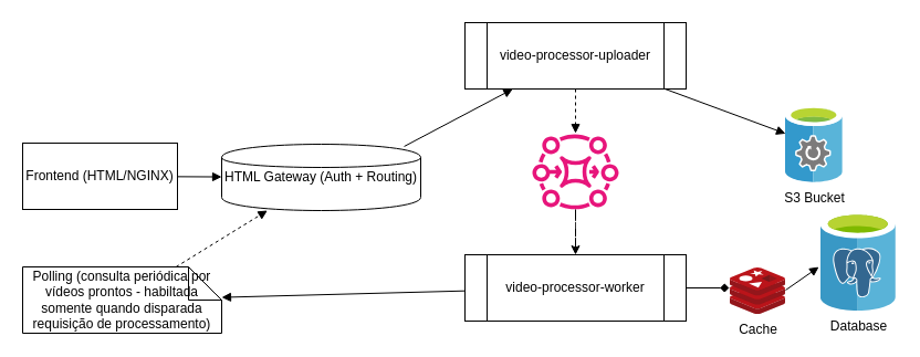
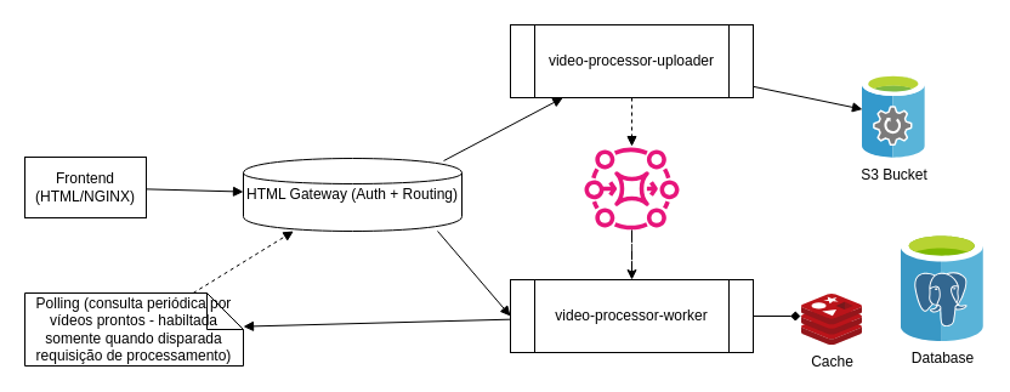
- <mxCell id="17" value="S3 Bucket" style="image;sketch=0;aspect=fixed;html=1;points=[];align=center;fontSize=12;image=img/lib/mscae/StorSimple_Data_Managers.svg;" vertex="1" parent="1"><mxGeometry x="710" y="95" width="51.8" height="70" as="geometry" /></mxCell>
+ <mxCell id="17" value="S3 Bucket" style="image;sketch=0;aspect=fixed;html=1;points=[];align=center;fontSize=12;image=img/lib/mscae/StorSimple_Data_Managers.svg;" vertex="1" parent="1"><mxGeometry x="710" y="60" width="51.8" height="70" as="geometry" /></mxCell>
- <mxCell id="2" value="Frontend (HTML/NGINX)" style="shape=html;whiteSpace=wrap;html=1;" parent="1" vertex="1"><mxGeometry x="20" y="129" width="140" height="60" as="geometry" /></mxCell>
+ <mxCell id="2" value="Frontend (HTML/NGINX)" style="shape=html;whiteSpace=wrap;html=1;" parent="1" vertex="1"><mxGeometry x="20" y="129" width="100" height="50" as="geometry" /></mxCell>
+ <mxCell id="14" style="endArrow=block;html=1;exitX=0.889;exitY=1;exitDx=0;exitDy=0;entryX=0;entryY=0.5;entryDx=0;entryDy=0;exitPerimeter=0;" edge="1" parent="1" source="3" target="6"><mxGeometry relative="1" as="geometry"><mxPoint x="280" y="200" as="sourcePoint" /><mxPoint x="340" y="200" as="targetPoint" /></mxGeometry></mxCell>
- <mxCell id="18" style="endArrow=block;html=1;exitX=1;exitY=0.476;exitDx=0;exitDy=0;entryX=-0.023;entryY=0.556;entryDx=0;entryDy=0;entryPerimeter=0;exitPerimeter=0;" edge="1" parent="1" source="16" target="15"><mxGeometry relative="1" as="geometry"><mxPoint x="680" y="363" as="sourcePoint" /><mxPoint x="719" y="330" as="targetPoint" /></mxGeometry></mxCell>
